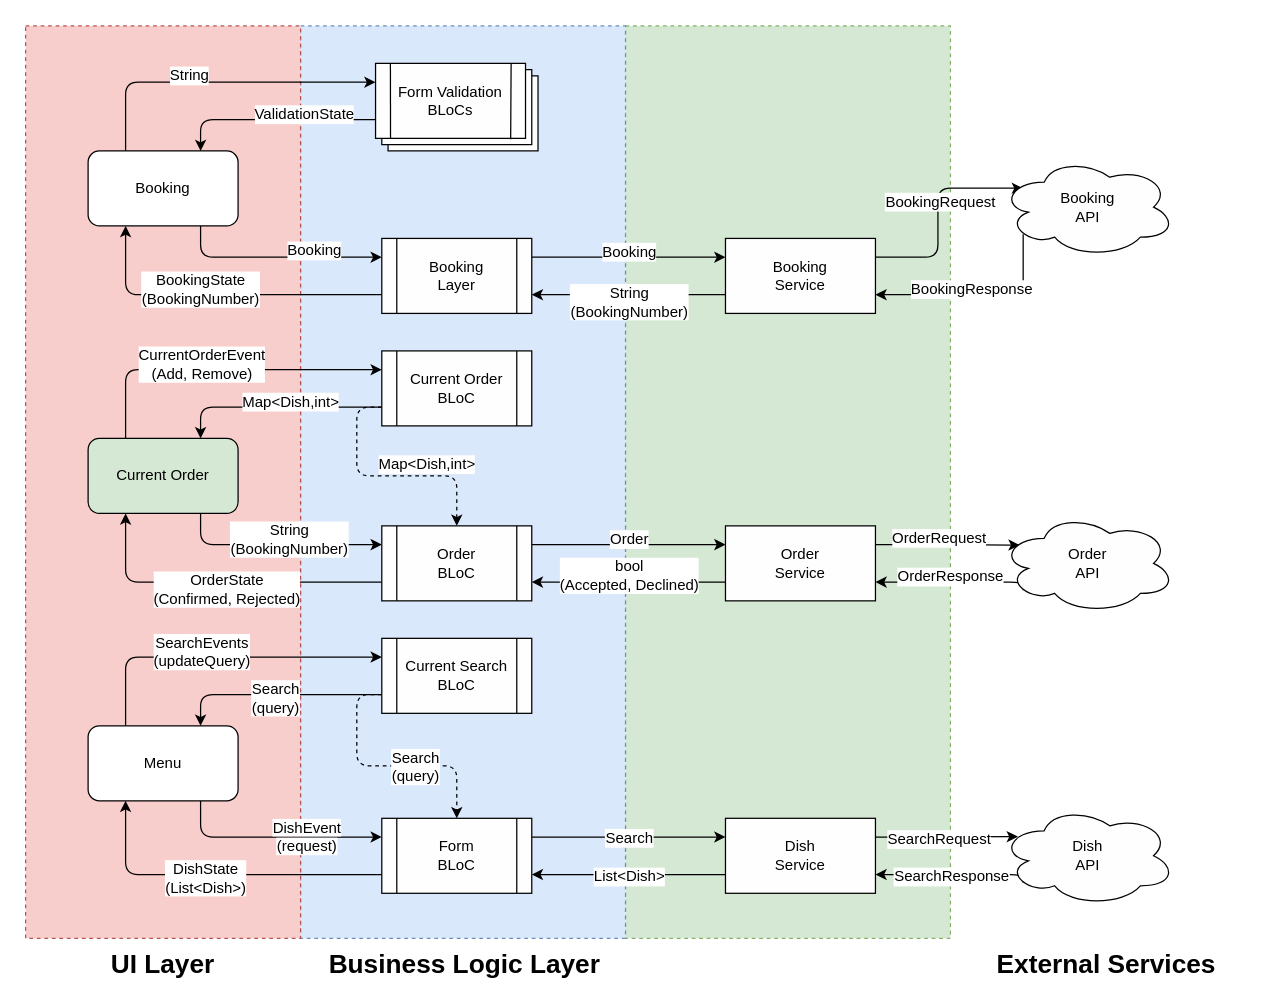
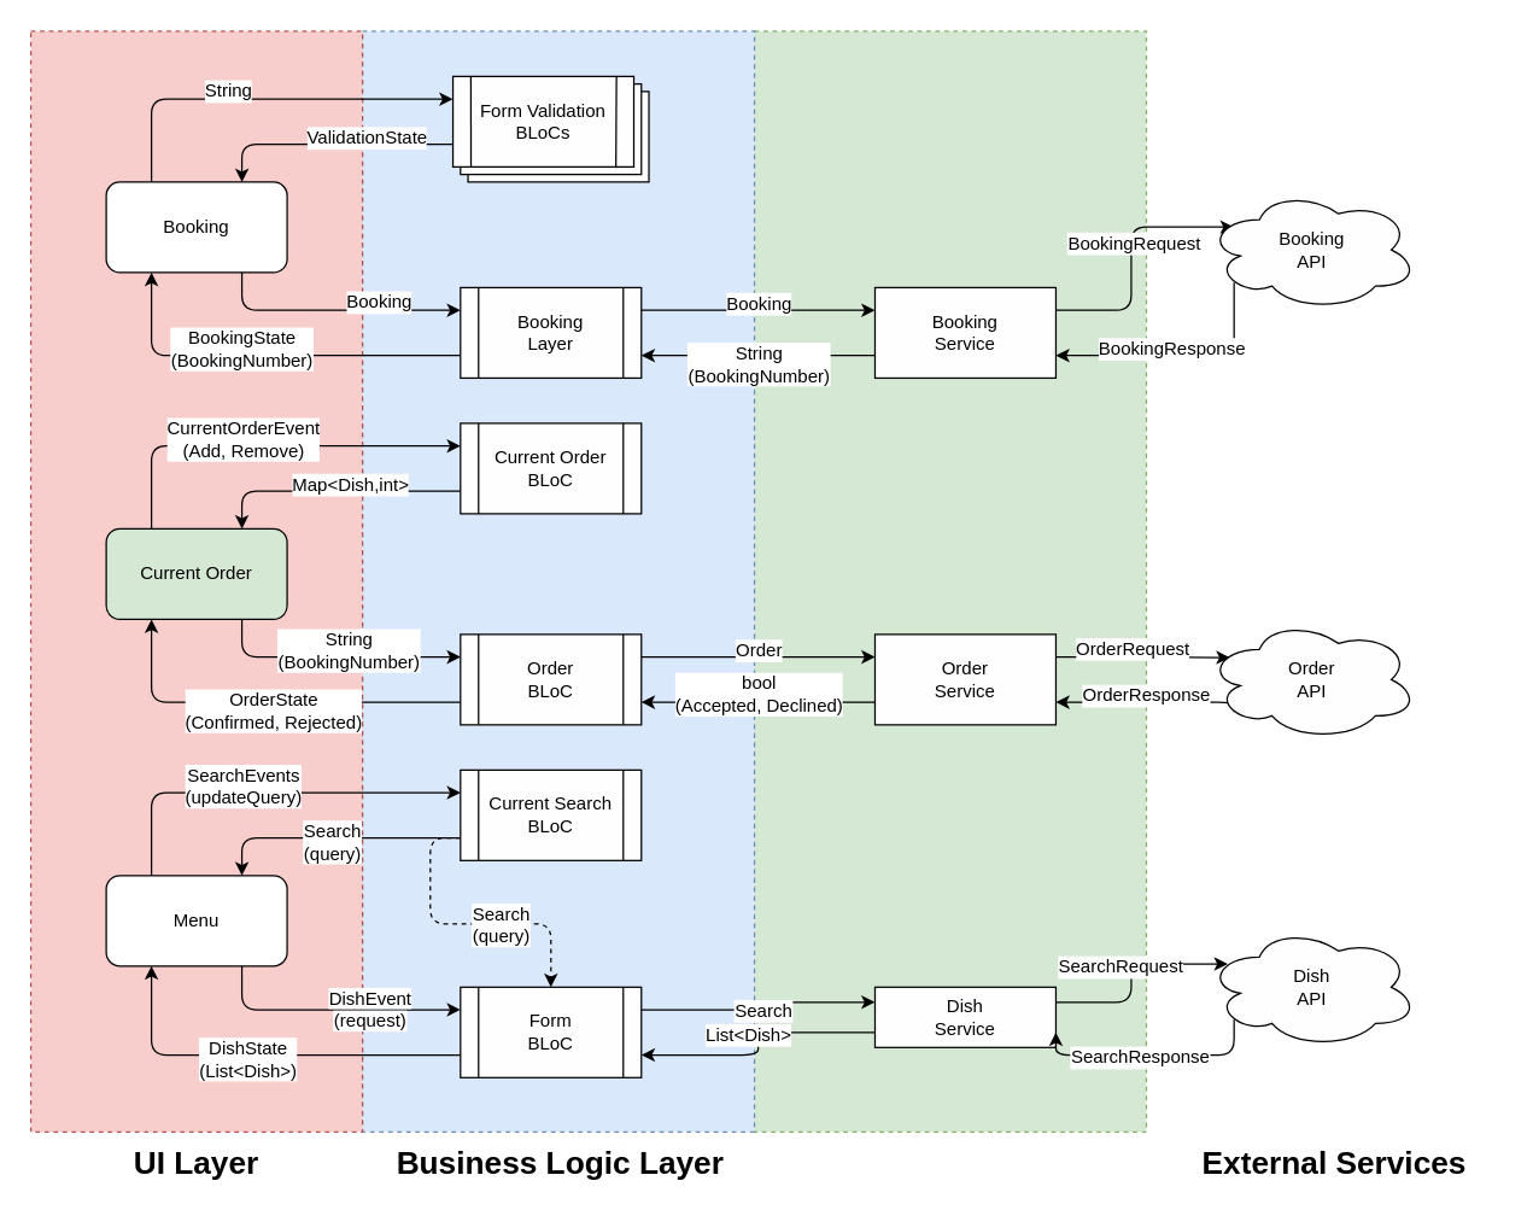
- <mxCell id="5" style="edgeStyle=orthogonalEdgeStyle;rounded=1;orthogonalLoop=1;jettySize=auto;html=1;exitX=0;exitY=0.75;exitDx=0;exitDy=0;entryX=0.5;entryY=0;entryDx=0;entryDy=0;dashed=1;" edge="1" parent="1" source="34" target="39"><mxGeometry relative="1" as="geometry" /></mxCell>
- <mxCell id="6" value="Map&amp;lt;Dish,int&amp;gt;" style="text;html=1;align=center;verticalAlign=middle;resizable=0;points=[];;labelBackgroundColor=#ffffff;" vertex="1" connectable="0" parent="5"><mxGeometry x="-0.119" y="2" relative="1" as="geometry"><mxPoint x="44" y="-8" as="offset" /></mxGeometry></mxCell>
- <mxCell id="64" value="Dish&lt;br&gt;Service" style="rounded=0;whiteSpace=wrap;html=1;shadow=0;fillColor=#FFFEFE;gradientColor=none;" vertex="1" parent="1"><mxGeometry x="580" y="654" width="120" height="60" as="geometry" /></mxCell>
+ <mxCell id="64" value="Dish&lt;br&gt;Service" style="rounded=0;whiteSpace=wrap;html=1;shadow=0;fillColor=#FFFEFE;gradientColor=none;" vertex="1" parent="1"><mxGeometry x="580" y="654" width="120" height="40" as="geometry" /></mxCell>
- <mxCell id="73" value="Dish&lt;br&gt;API" style="ellipse;shape=cloud;whiteSpace=wrap;html=1;shadow=0;fillColor=#FFFEFE;gradientColor=none;" vertex="1" parent="1"><mxGeometry x="800" y="644" width="140" height="80" as="geometry" /></mxCell>
+ <mxCell id="73" value="Dish&lt;br&gt;API" style="ellipse;shape=cloud;whiteSpace=wrap;html=1;shadow=0;fillColor=#FFFEFE;gradientColor=none;" vertex="1" parent="1"><mxGeometry x="800" y="614" width="140" height="80" as="geometry" /></mxCell>
